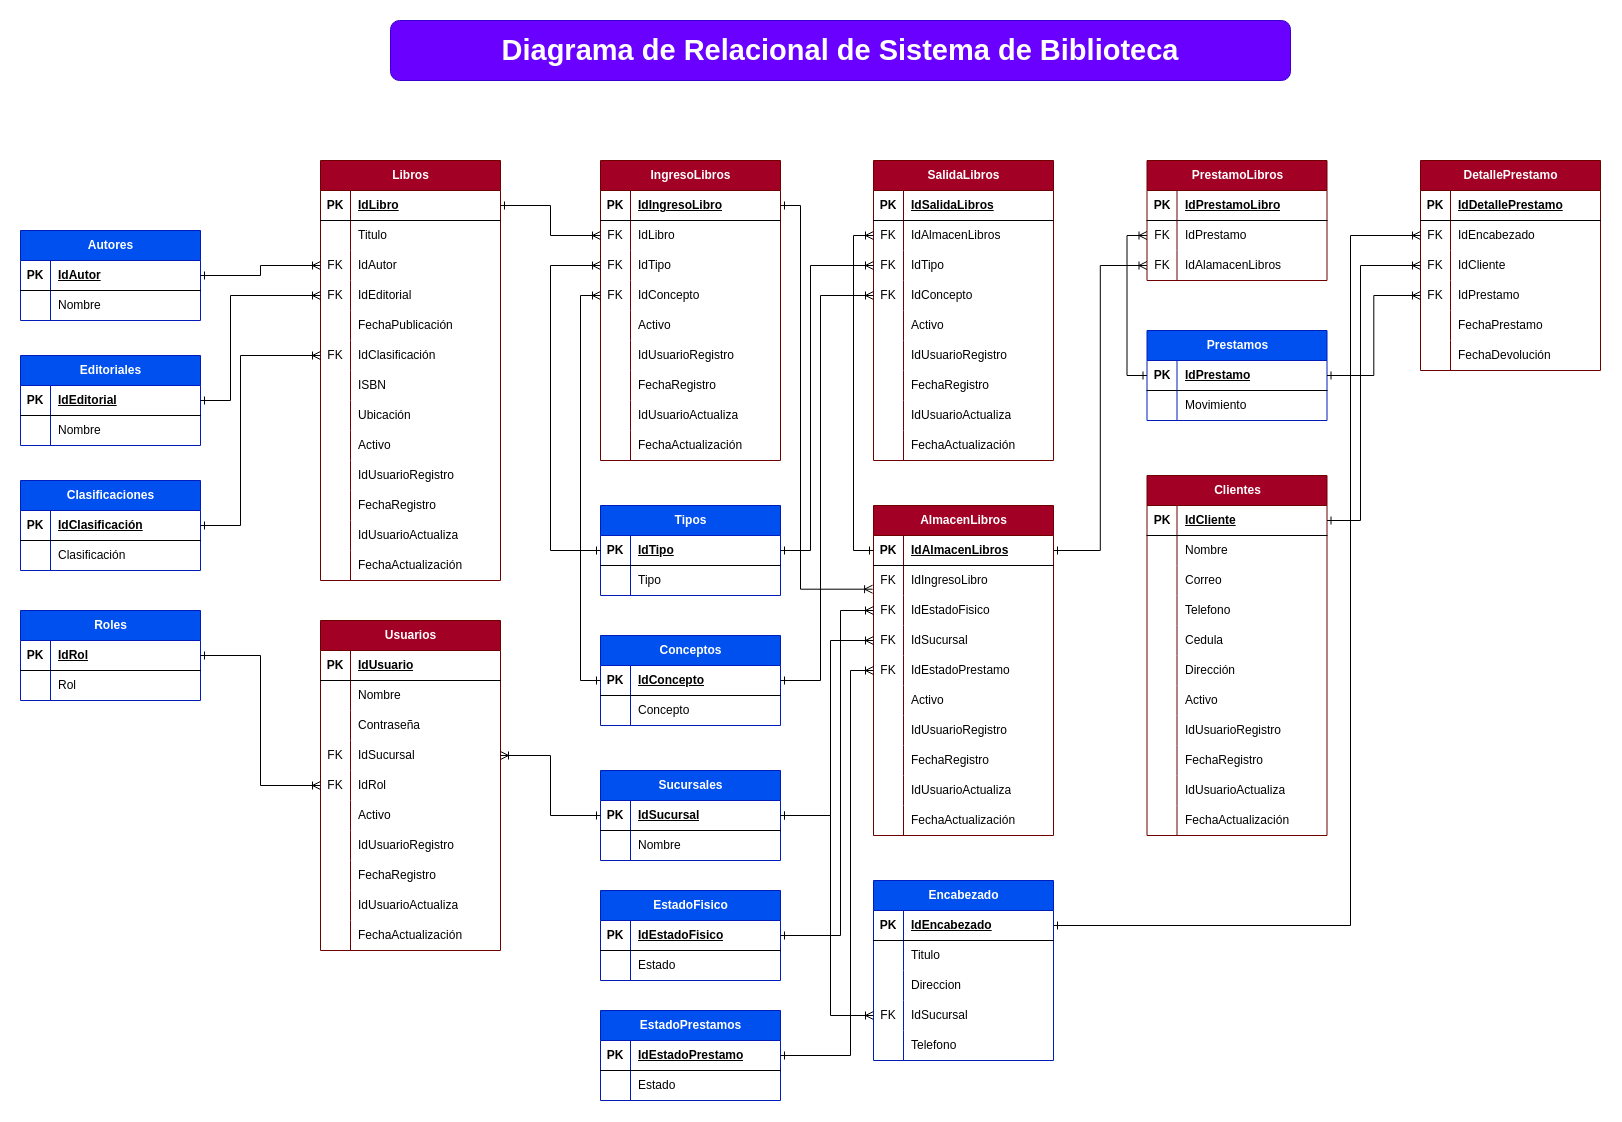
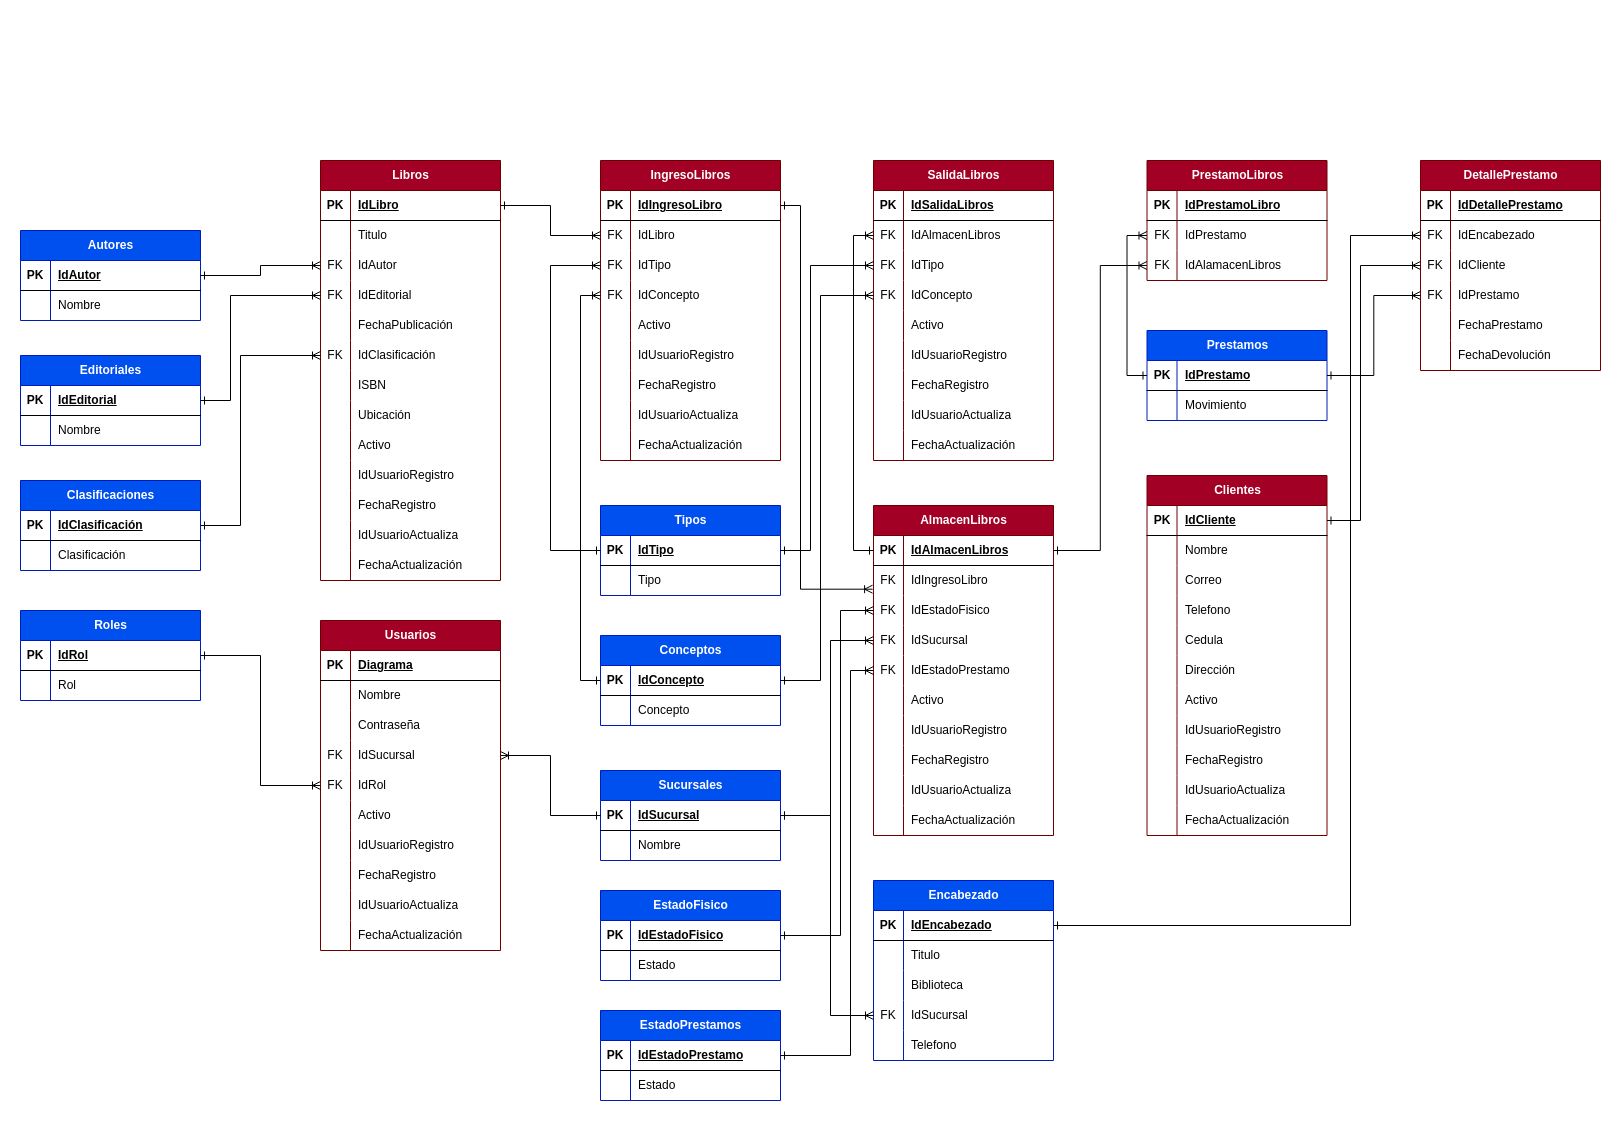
- <mxCell id="330" value="&lt;b&gt;&lt;font style=&quot;font-size: 29px;&quot;&gt;Diagrama de Relacional de Sistema de Biblioteca&lt;/font&gt;&lt;/b&gt;" style="rounded=1;whiteSpace=wrap;html=1;fillColor=#6a00ff;fontColor=#ffffff;strokeColor=#3700CC;" parent="1" vertex="1"><mxGeometry x="390" y="20" width="900" height="60" as="geometry" /></mxCell>
- <mxCell id="45" value="IdUsuario" style="shape=partialRectangle;connectable=0;fillColor=none;top=0;left=0;bottom=0;right=0;align=left;spacingLeft=6;fontStyle=5;overflow=hidden;whiteSpace=wrap;html=1;" parent="43" vertex="1"><mxGeometry x="30" width="150" height="30" as="geometry"><mxRectangle width="150" height="30" as="alternateBounds" /></mxGeometry></mxCell>
+ <mxCell id="45" value="Diagrama" style="shape=partialRectangle;connectable=0;fillColor=none;top=0;left=0;bottom=0;right=0;align=left;spacingLeft=6;fontStyle=5;overflow=hidden;whiteSpace=wrap;html=1;" parent="43" vertex="1"><mxGeometry x="30" width="150" height="30" as="geometry"><mxRectangle width="150" height="30" as="alternateBounds" /></mxGeometry></mxCell>
- <mxCell id="144" value="Direccion" style="shape=partialRectangle;connectable=0;fillColor=none;top=0;left=0;bottom=0;right=0;align=left;spacingLeft=6;overflow=hidden;whiteSpace=wrap;html=1;" parent="142" vertex="1"><mxGeometry x="30" width="150" height="30" as="geometry"><mxRectangle width="150" height="30" as="alternateBounds" /></mxGeometry></mxCell>
+ <mxCell id="144" value="Biblioteca" style="shape=partialRectangle;connectable=0;fillColor=none;top=0;left=0;bottom=0;right=0;align=left;spacingLeft=6;overflow=hidden;whiteSpace=wrap;html=1;" parent="142" vertex="1"><mxGeometry x="30" width="150" height="30" as="geometry"><mxRectangle width="150" height="30" as="alternateBounds" /></mxGeometry></mxCell>
